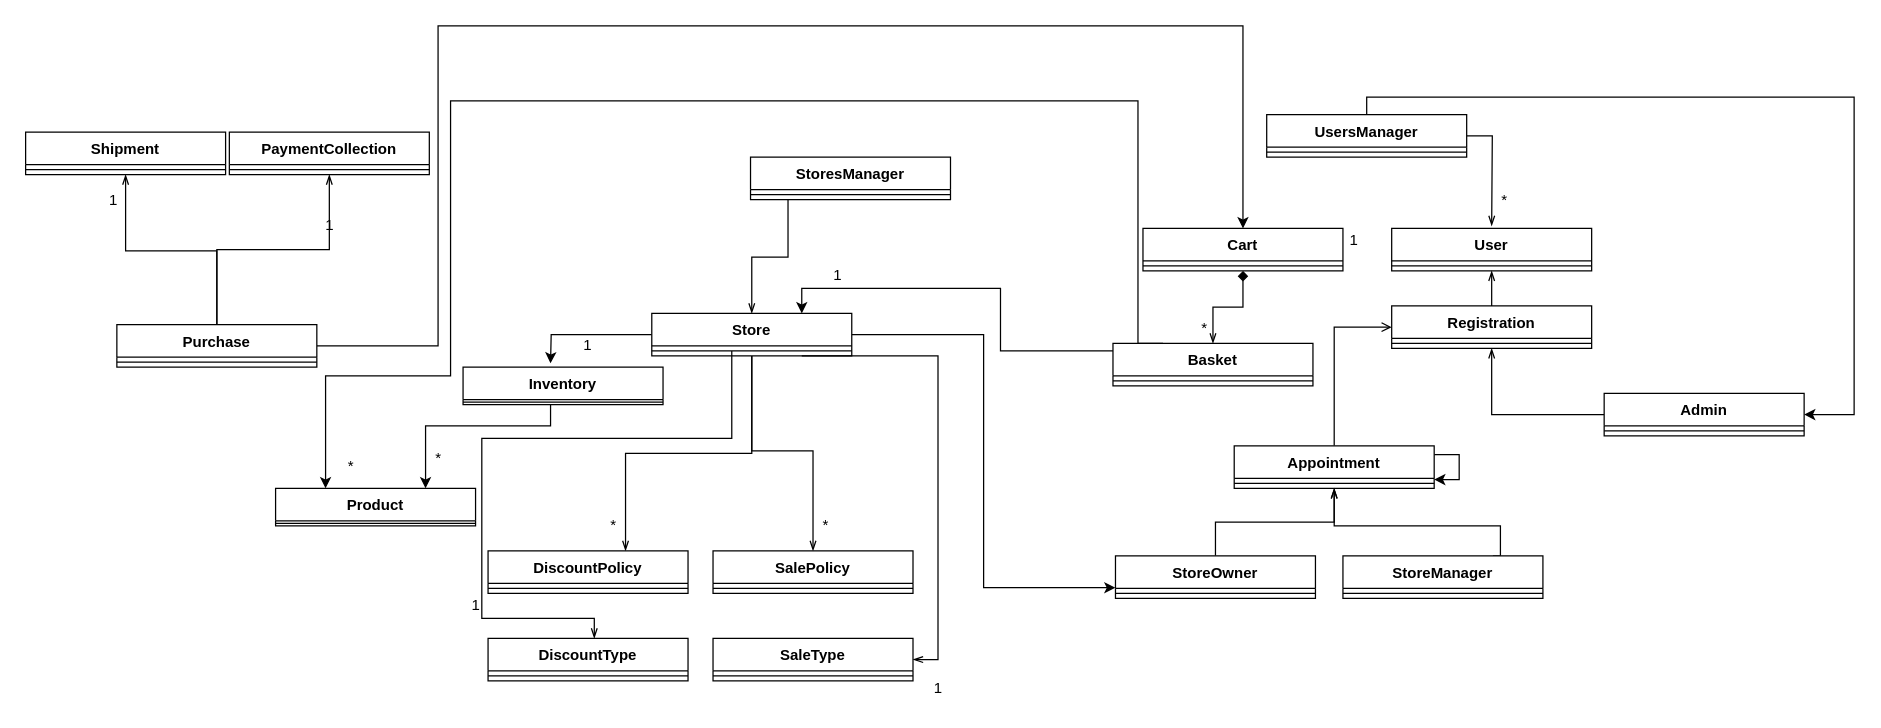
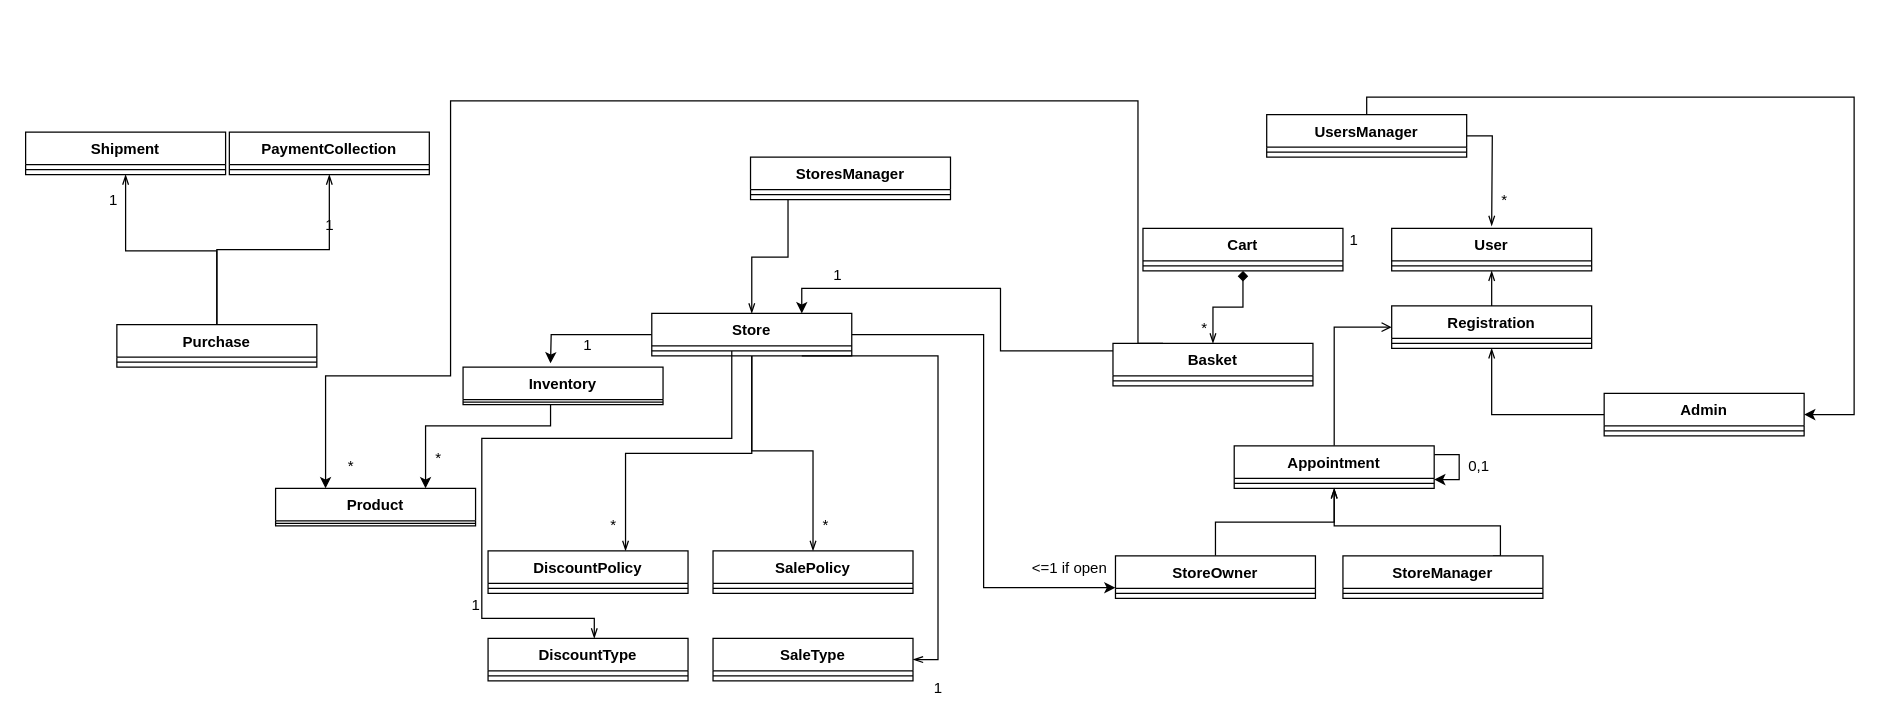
- <mxCell id="24" style="edgeStyle=orthogonalEdgeStyle;rounded=0;orthogonalLoop=1;jettySize=auto;html=1;entryX=0.5;entryY=0;entryDx=0;entryDy=0;" edge="1" parent="1" source="25" target="60"><mxGeometry relative="1" as="geometry"><Array as="points"><mxPoint x="350" y="276" /><mxPoint x="350" y="20" /><mxPoint x="994" y="20" /></Array></mxGeometry></mxCell>
+ <mxCell id="44" value="0,1" style="text;html=1;strokeColor=none;fillColor=none;align=center;verticalAlign=middle;whiteSpace=wrap;rounded=0;" parent="1" vertex="1"><mxGeometry x="1163" y="363" width="40" height="20" as="geometry" /></mxCell>
+ <mxCell id="43" value="&amp;lt;=1 if open" style="text;html=1;align=center;verticalAlign=middle;resizable=0;points=[];autosize=1;" parent="1" vertex="1"><mxGeometry x="820" y="444" width="70" height="20" as="geometry" /></mxCell>
